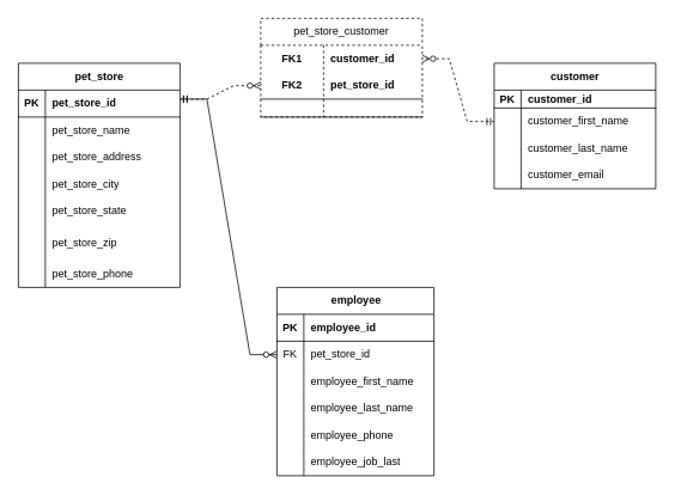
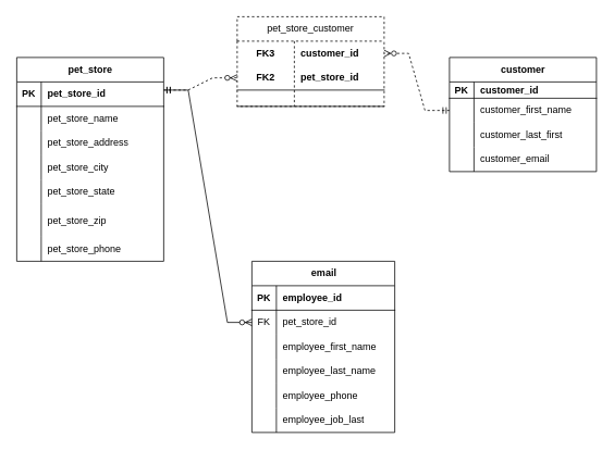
- <mxCell id="59" value="FK1" style="shape=partialRectangle;connectable=0;fillColor=none;top=0;left=0;bottom=0;right=0;fontStyle=1;overflow=hidden;html=1;whiteSpace=wrap;" parent="58" vertex="1"><mxGeometry width="70" height="30" as="geometry"><mxRectangle width="70" height="30" as="alternateBounds" /></mxGeometry></mxCell>
+ <mxCell id="59" value="FK3" style="shape=partialRectangle;connectable=0;fillColor=none;top=0;left=0;bottom=0;right=0;fontStyle=1;overflow=hidden;html=1;whiteSpace=wrap;" parent="58" vertex="1"><mxGeometry width="70" height="30" as="geometry"><mxRectangle width="70" height="30" as="alternateBounds" /></mxGeometry></mxCell>
- <mxCell id="33" value="customer_last_name" style="shape=partialRectangle;connectable=0;fillColor=none;top=0;left=0;bottom=0;right=0;align=left;spacingLeft=6;overflow=hidden;whiteSpace=wrap;html=1;" parent="31" vertex="1"><mxGeometry x="30" width="150" height="30" as="geometry"><mxRectangle width="150" height="30" as="alternateBounds" /></mxGeometry></mxCell>
+ <mxCell id="33" value="customer_last_first" style="shape=partialRectangle;connectable=0;fillColor=none;top=0;left=0;bottom=0;right=0;align=left;spacingLeft=6;overflow=hidden;whiteSpace=wrap;html=1;" parent="31" vertex="1"><mxGeometry x="30" width="150" height="30" as="geometry"><mxRectangle width="150" height="30" as="alternateBounds" /></mxGeometry></mxCell>
- <mxCell id="38" value="employee" style="shape=table;startSize=30;container=1;collapsible=1;childLayout=tableLayout;fixedRows=1;rowLines=0;fontStyle=1;align=center;resizeLast=1;html=1;" parent="1" vertex="1"><mxGeometry x="308" y="320" width="175" height="210" as="geometry" /></mxCell>
+ <mxCell id="38" value="email" style="shape=table;startSize=30;container=1;collapsible=1;childLayout=tableLayout;fixedRows=1;rowLines=0;fontStyle=1;align=center;resizeLast=1;html=1;" parent="1" vertex="1"><mxGeometry x="308" y="320" width="175" height="210" as="geometry" /></mxCell>
